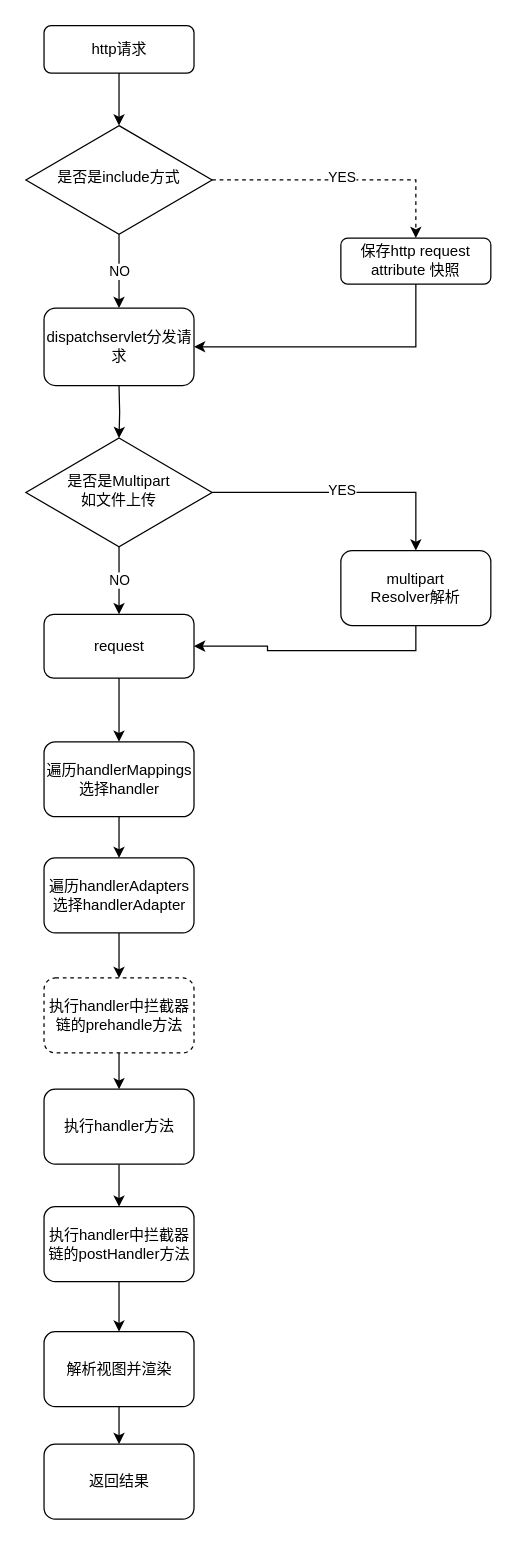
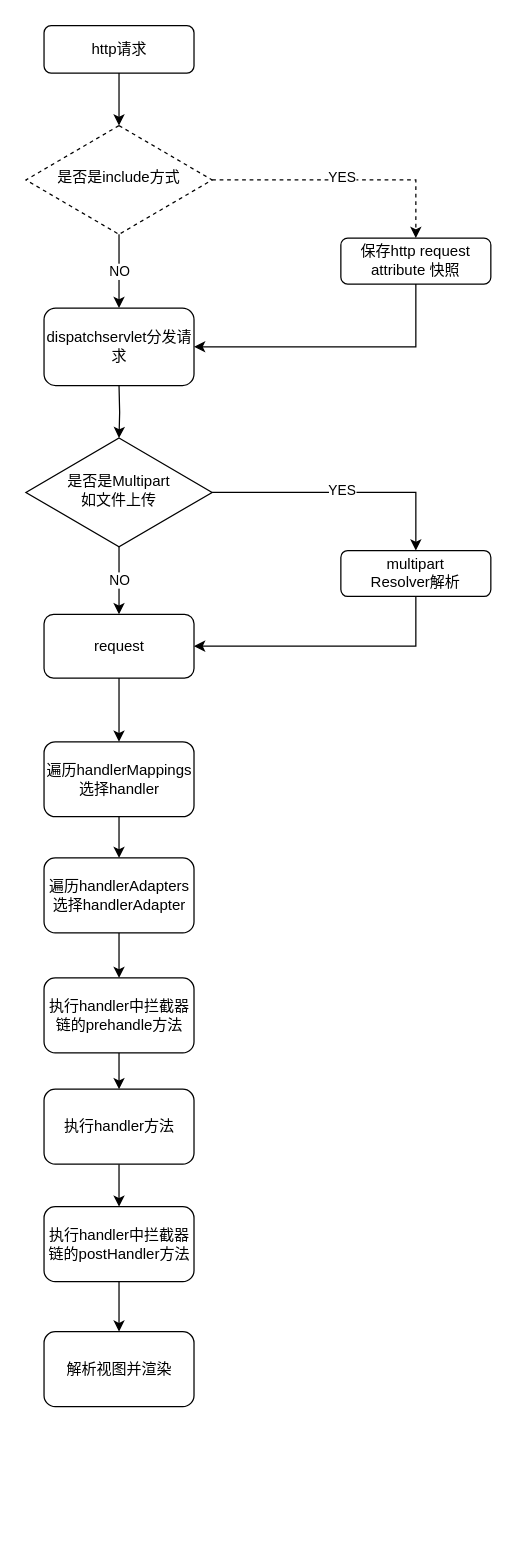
- <mxCell id="7" value="是否是include方式" style="rhombus;whiteSpace=wrap;html=1;shadow=0;fontFamily=Helvetica;fontSize=12;align=center;strokeWidth=1;spacing=6;spacingTop=-4;" parent="1" vertex="1"><mxGeometry x="20" y="100" width="149" height="87" as="geometry" /></mxCell>
+ <mxCell id="7" value="是否是include方式" style="rhombus;whiteSpace=wrap;html=1;shadow=0;fontFamily=Helvetica;fontSize=12;align=center;strokeWidth=1;spacing=6;spacingTop=-4;dashed=1;" parent="1" vertex="1"><mxGeometry x="20" y="100" width="149" height="87" as="geometry" /></mxCell>
- <mxCell id="31" value="multipart&lt;br&gt;Resolver解析" style="rounded=1;whiteSpace=wrap;html=1;fontSize=12;glass=0;strokeWidth=1;shadow=0;" vertex="1" parent="1"><mxGeometry x="272" y="440" width="120" height="60" as="geometry" /></mxCell>
+ <mxCell id="31" value="multipart&lt;br&gt;Resolver解析" style="rounded=1;whiteSpace=wrap;html=1;fontSize=12;glass=0;strokeWidth=1;shadow=0;" vertex="1" parent="1"><mxGeometry x="272" y="440" width="120" height="36.75" as="geometry" /></mxCell>
- <mxCell id="18" value="执行handler中拦截器链的prehandle方法" style="rounded=1;whiteSpace=wrap;html=1;dashed=1;" vertex="1" parent="1"><mxGeometry x="34.5" y="782" width="120" height="60" as="geometry" /></mxCell>
+ <mxCell id="18" value="执行handler中拦截器链的prehandle方法" style="rounded=1;whiteSpace=wrap;html=1;" vertex="1" parent="1"><mxGeometry x="34.5" y="782" width="120" height="60" as="geometry" /></mxCell>
- <mxCell id="21" style="edgeStyle=orthogonalEdgeStyle;rounded=0;orthogonalLoop=1;jettySize=auto;html=1;exitX=0.5;exitY=1;exitDx=0;exitDy=0;" edge="1" parent="1" source="22" target="23"><mxGeometry relative="1" as="geometry" /></mxCell>
- <mxCell id="23" value="返回结果" style="rounded=1;whiteSpace=wrap;html=1;" vertex="1" parent="1"><mxGeometry x="34.5" y="1155" width="120" height="60" as="geometry" /></mxCell>
